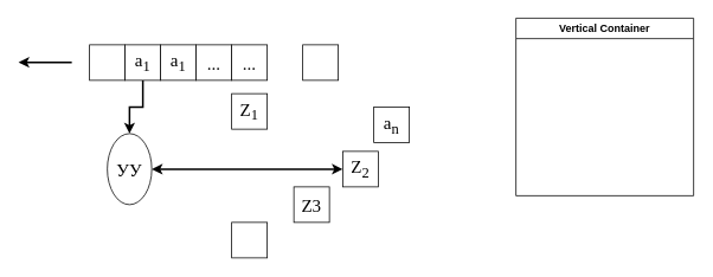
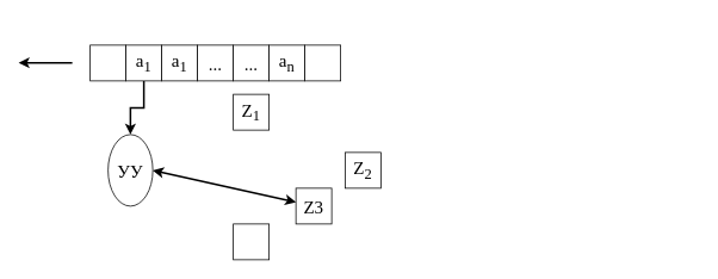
- <mxCell id="17" value="Vertical Container" style="swimlane;whiteSpace=wrap;html=1;" vertex="1" parent="1"><mxGeometry x="580" y="20" width="200" height="200" as="geometry" /></mxCell>
- <mxCell id="8" value="a&lt;sub&gt;n&lt;/sub&gt;" style="rounded=0;whiteSpace=wrap;html=1;fontSize=20;fontFamily=Times New Roman;" vertex="1" parent="1"><mxGeometry x="420" y="120" width="40" height="40" as="geometry" /></mxCell>
+ <mxCell id="8" value="a&lt;sub&gt;n&lt;/sub&gt;" style="rounded=0;whiteSpace=wrap;html=1;fontSize=20;fontFamily=Times New Roman;" vertex="1" parent="1"><mxGeometry x="300" y="50" width="40" height="40" as="geometry" /></mxCell>
- <mxCell id="15" value="" style="endArrow=classic;startArrow=classic;html=1;rounded=0;exitX=1;exitY=0.5;exitDx=0;exitDy=0;entryX=0;entryY=0.5;entryDx=0;entryDy=0;strokeWidth=2;fontSize=20;fontFamily=Times New Roman;" edge="1" parent="1" source="10" target="12"><mxGeometry width="50" height="50" relative="1" as="geometry"><mxPoint x="210" y="280" as="sourcePoint" /><mxPoint x="260" y="230" as="targetPoint" /></mxGeometry></mxCell>
+ <mxCell id="15" value="" style="endArrow=classic;startArrow=classic;html=1;rounded=0;exitX=1;exitY=0.5;exitDx=0;exitDy=0;strokeWidth=2;fontSize=20;fontFamily=Times New Roman;" edge="1" parent="1" source="10" target="13"><mxGeometry width="50" height="50" relative="1" as="geometry"><mxPoint x="210" y="280" as="sourcePoint" /><mxPoint x="260" y="230" as="targetPoint" /></mxGeometry></mxCell>
